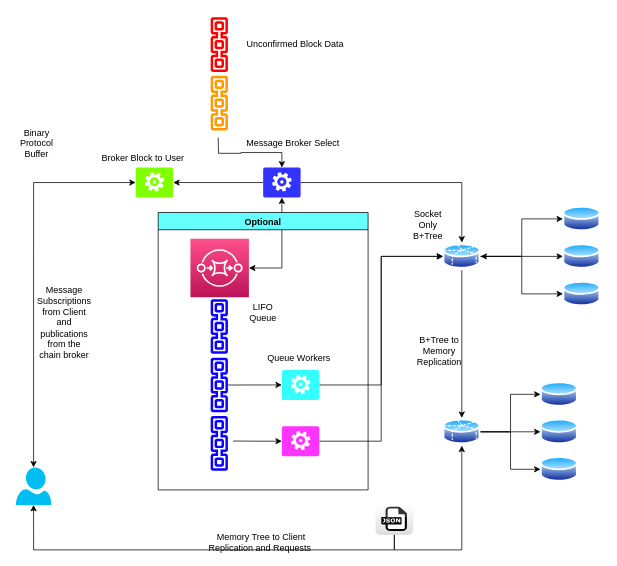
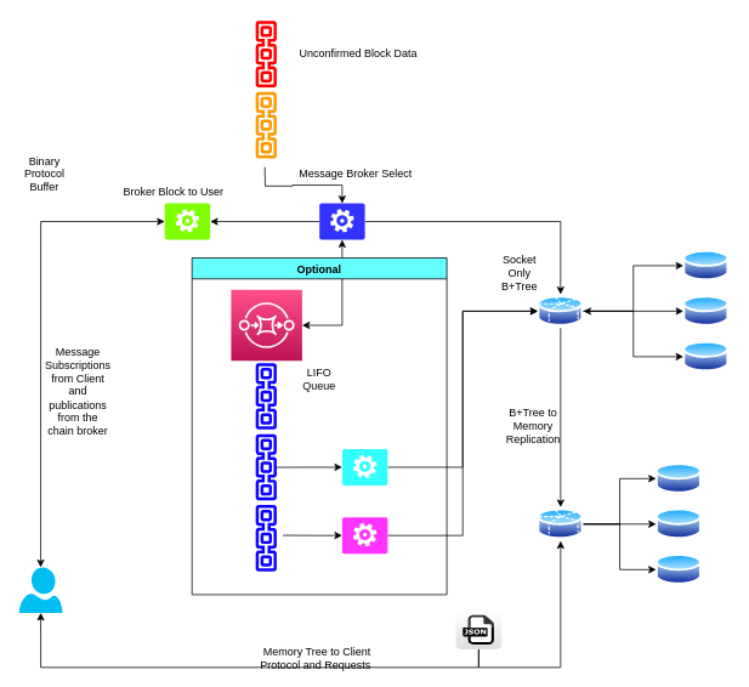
- <mxCell id="42" value="Queue Workers" style="text;html=1;strokeColor=none;fillColor=none;align=center;verticalAlign=middle;whiteSpace=wrap;rounded=0;" parent="1" vertex="1"><mxGeometry x="308" y="468" width="180" height="20" as="geometry" /></mxCell>
- <mxCell id="45" value="&amp;nbsp;Memory Tree to Client Replication and Requests" style="text;html=1;strokeColor=none;fillColor=none;align=center;verticalAlign=middle;whiteSpace=wrap;rounded=0;" parent="1" vertex="1"><mxGeometry x="270" y="713" width="152" height="20" as="geometry" /></mxCell>
+ <mxCell id="45" value="&amp;nbsp;Memory Tree to Client Protocol and Requests" style="text;html=1;strokeColor=none;fillColor=none;align=center;verticalAlign=middle;whiteSpace=wrap;rounded=0;" parent="1" vertex="1"><mxGeometry x="270" y="713" width="152" height="20" as="geometry" /></mxCell>
